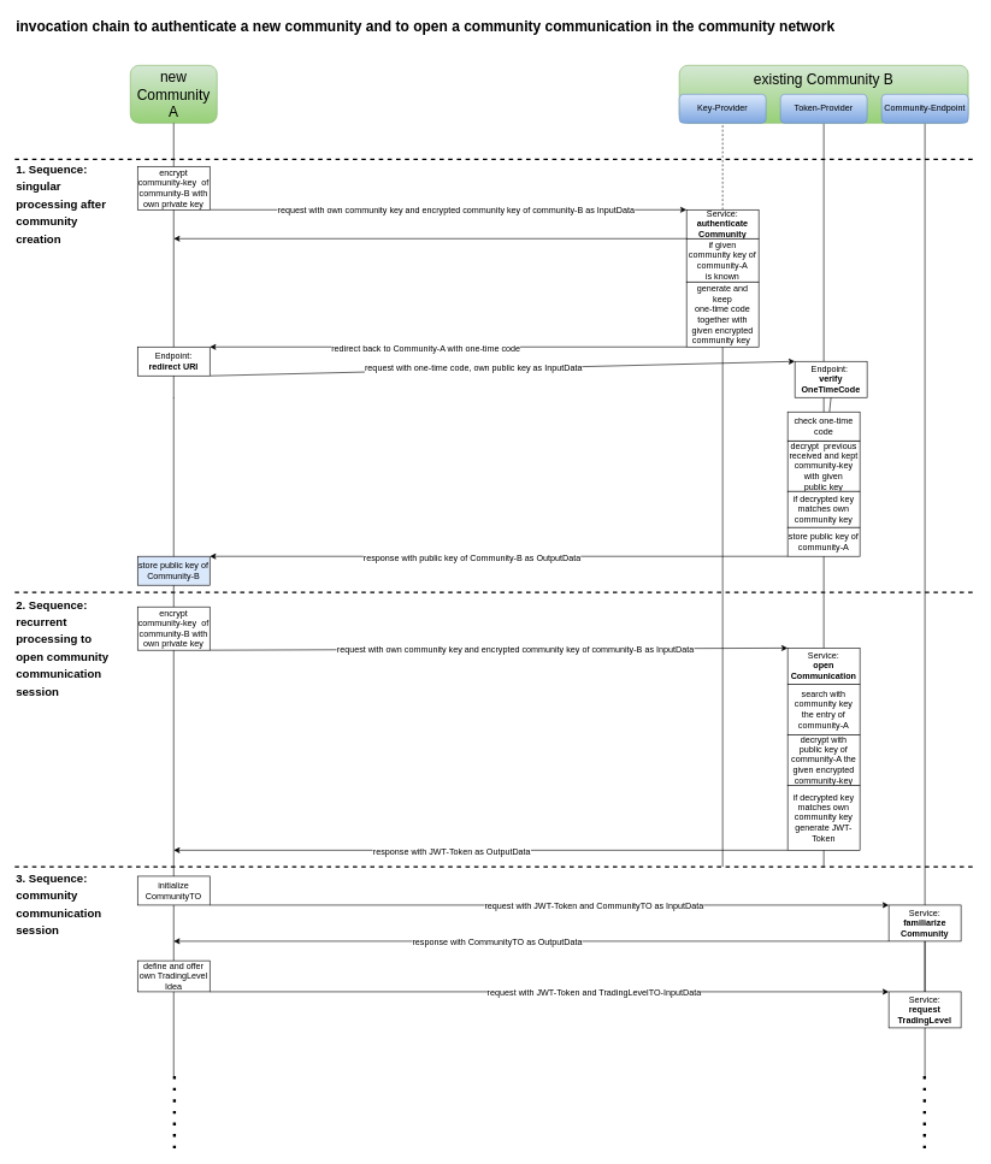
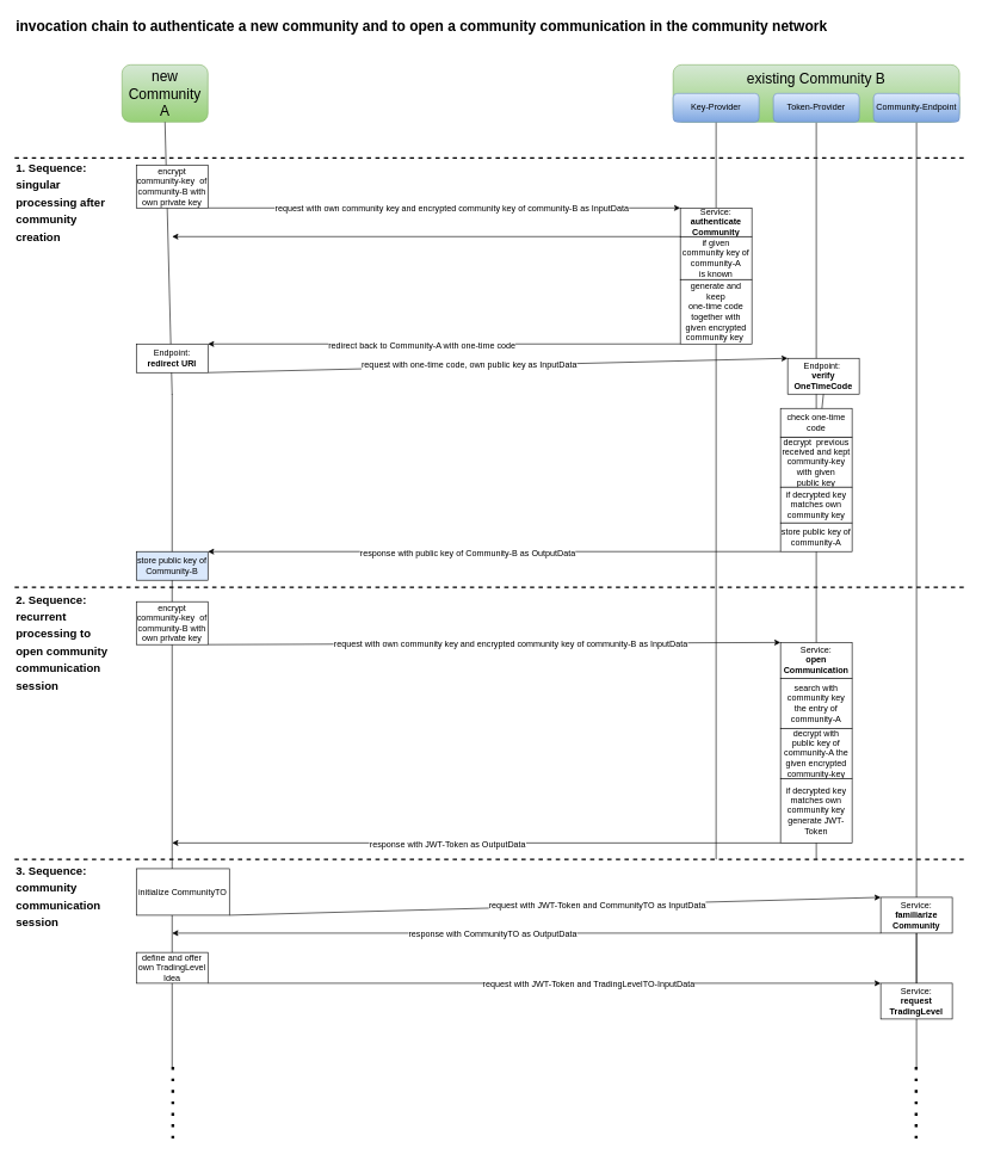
- <mxCell id="6" value="new&lt;br&gt;Community A" style="rounded=1;whiteSpace=wrap;html=1;fontSize=20;fillColor=#d5e8d4;gradientColor=#97d077;strokeColor=#82b366;" parent="1" vertex="1"><mxGeometry x="180" y="90" width="120" height="80" as="geometry" /></mxCell>
+ <mxCell id="6" value="new&lt;br&gt;Community A" style="rounded=1;whiteSpace=wrap;html=1;fontSize=20;fillColor=#d5e8d4;gradientColor=#97d077;strokeColor=#82b366;" parent="1" vertex="1"><mxGeometry x="170" y="90" width="120" height="80" as="geometry" /></mxCell>
- <mxCell id="9" value="" style="endArrow=none;html=1;fontSize=20;entryX=0.5;entryY=1;entryDx=0;entryDy=0;startArrow=none;dashed=1;" parent="1" source="20" target="54" edge="1"><mxGeometry width="50" height="50" relative="1" as="geometry"><mxPoint x="999.5" y="1632" as="sourcePoint" /><mxPoint x="999.5" y="210" as="targetPoint" /></mxGeometry></mxCell>
+ <mxCell id="9" value="" style="endArrow=none;html=1;fontSize=20;entryX=0.5;entryY=1;entryDx=0;entryDy=0;startArrow=none;" parent="1" source="20" target="54" edge="1"><mxGeometry width="50" height="50" relative="1" as="geometry"><mxPoint x="999.5" y="1632" as="sourcePoint" /><mxPoint x="999.5" y="210" as="targetPoint" /></mxGeometry></mxCell>
- <mxCell id="31" value="initialize CommunityTO" style="rounded=0;whiteSpace=wrap;html=1;fontSize=12;" parent="1" vertex="1"><mxGeometry x="190" y="1213" width="100" height="40" as="geometry" /></mxCell>
+ <mxCell id="31" value="initialize CommunityTO" style="rounded=0;whiteSpace=wrap;html=1;fontSize=12;" parent="1" vertex="1"><mxGeometry x="190" y="1213" width="130" height="65" as="geometry" /></mxCell>
